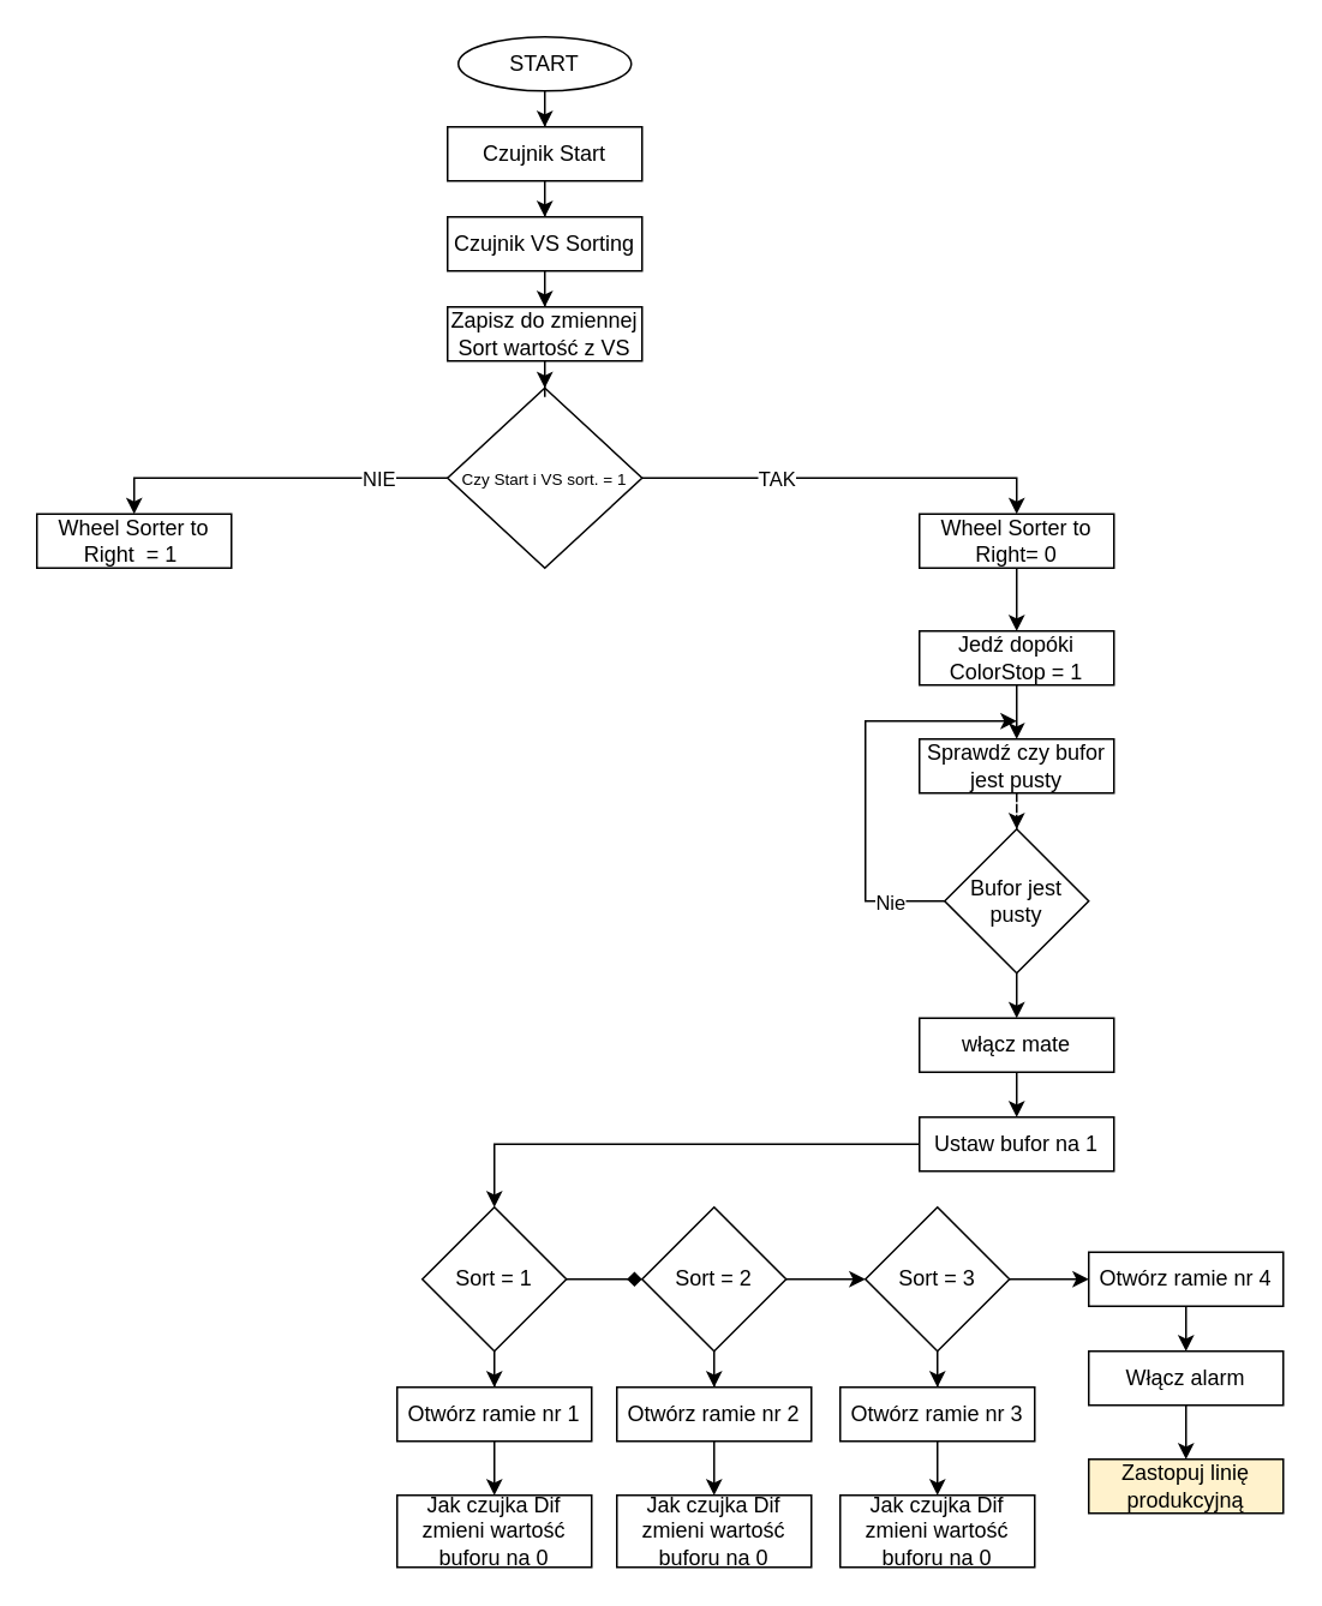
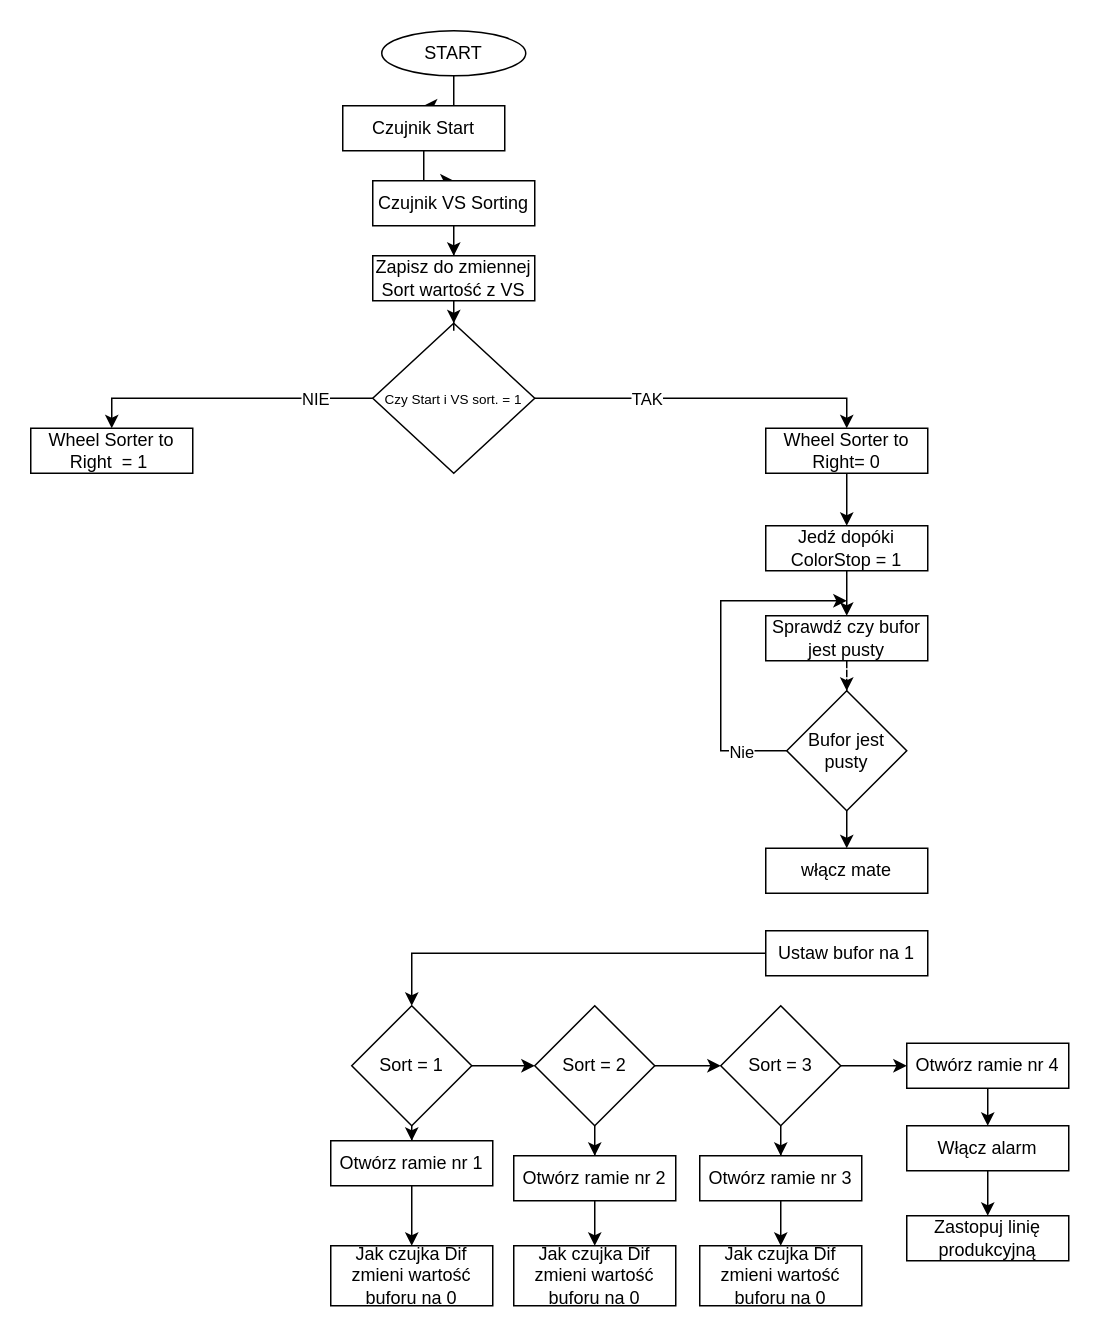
- <mxCell id="5" value="Czujnik Start" style="rounded=0;whiteSpace=wrap;html=1;" vertex="1" parent="1"><mxGeometry x="248" y="70" width="108" height="30" as="geometry" /></mxCell>
+ <mxCell id="5" value="Czujnik Start" style="rounded=0;whiteSpace=wrap;html=1;" vertex="1" parent="1"><mxGeometry x="228" y="70" width="108" height="30" as="geometry" /></mxCell>
- <mxCell id="22" style="edgeStyle=orthogonalEdgeStyle;rounded=0;orthogonalLoop=1;jettySize=auto;html=1;entryX=0.5;entryY=0;entryDx=0;entryDy=0;" edge="1" parent="1" source="23" target="29"><mxGeometry relative="1" as="geometry" /></mxCell>
- <mxCell id="30" value="" style="edgeStyle=orthogonalEdgeStyle;rounded=0;orthogonalLoop=1;jettySize=auto;html=1;endArrow=diamond;" edge="1" parent="1" source="32" target="35"><mxGeometry relative="1" as="geometry" /></mxCell>
+ <mxCell id="30" value="" style="edgeStyle=orthogonalEdgeStyle;rounded=0;orthogonalLoop=1;jettySize=auto;html=1;" edge="1" parent="1" source="32" target="35"><mxGeometry relative="1" as="geometry" /></mxCell>
- <mxCell id="42" value="Otwórz ramie nr 1" style="rounded=0;whiteSpace=wrap;html=1;" vertex="1" parent="1"><mxGeometry x="220" y="770" width="108" height="30" as="geometry" /></mxCell>
+ <mxCell id="42" value="Otwórz ramie nr 1" style="rounded=0;whiteSpace=wrap;html=1;" vertex="1" parent="1"><mxGeometry x="220" y="760" width="108" height="30" as="geometry" /></mxCell>
- <mxCell id="50" value="Zastopuj linię produkcyjną" style="rounded=0;whiteSpace=wrap;html=1;fillColor=#fff2cc;" vertex="1" parent="1"><mxGeometry x="604" y="810" width="108" height="30" as="geometry" /></mxCell>
+ <mxCell id="50" value="Zastopuj linię produkcyjną" style="rounded=0;whiteSpace=wrap;html=1;" vertex="1" parent="1"><mxGeometry x="604" y="810" width="108" height="30" as="geometry" /></mxCell>
